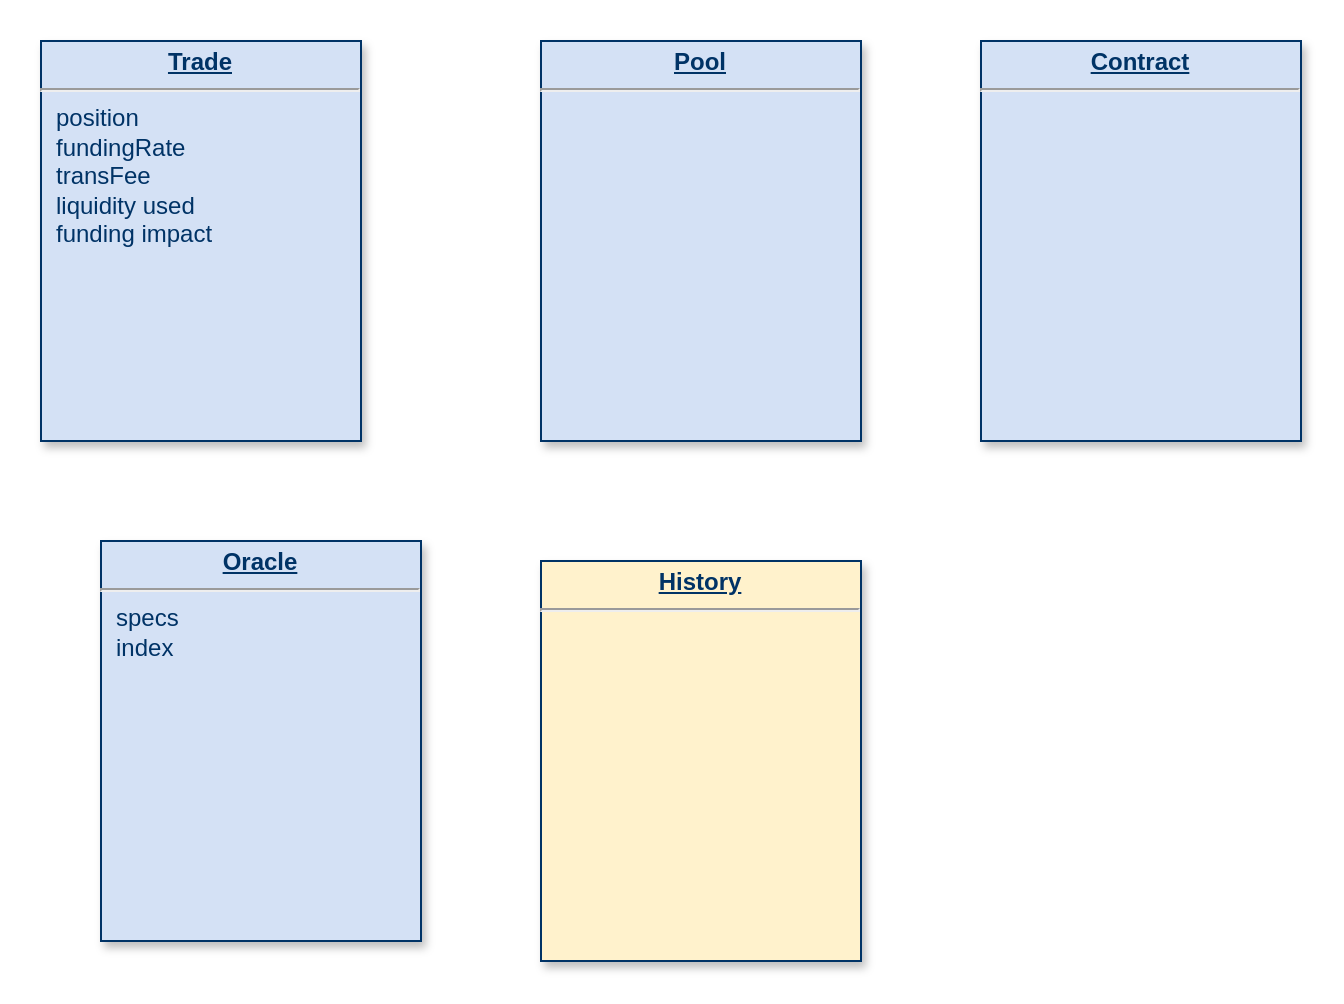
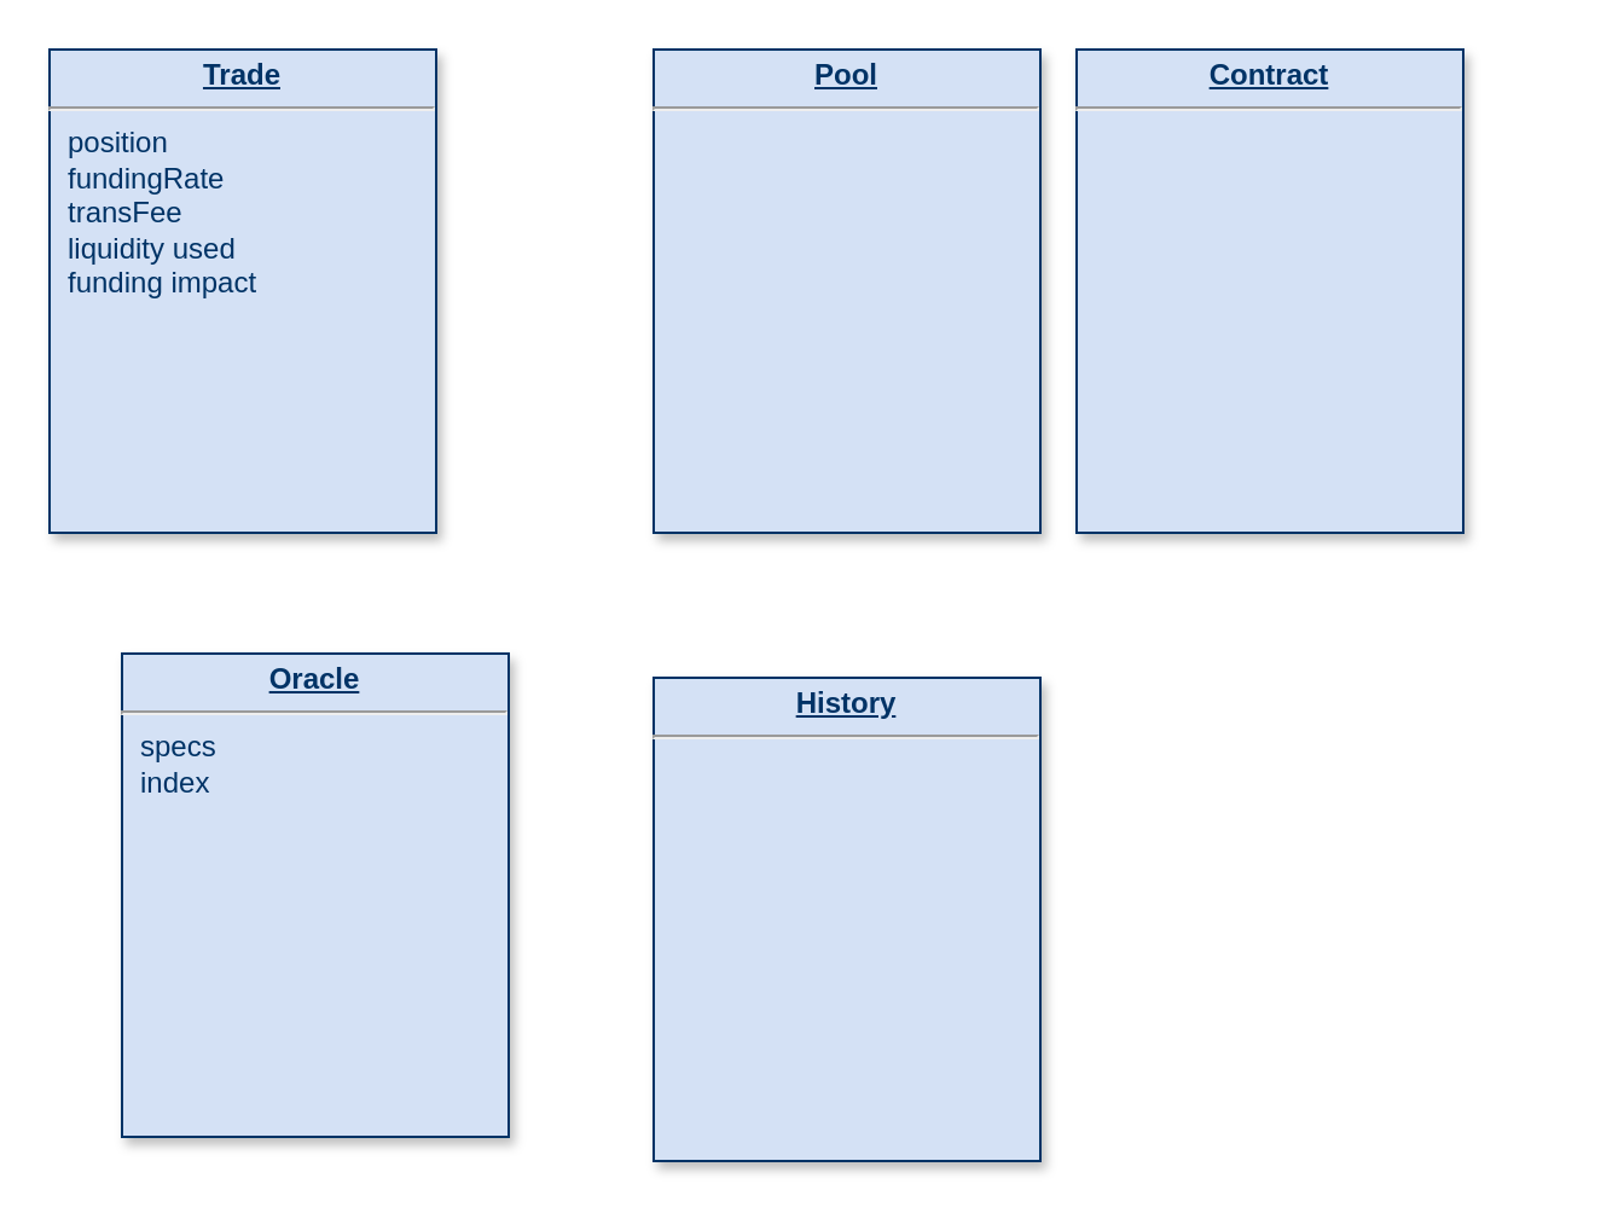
- <mxCell id="6" value="&lt;p style=&quot;margin: 0px ; margin-top: 4px ; text-align: center ; text-decoration: underline&quot;&gt;&lt;b&gt;Contract&lt;/b&gt;&lt;/p&gt;&lt;hr&gt;&lt;p style=&quot;margin: 0px ; margin-left: 8px&quot;&gt;&lt;br&gt;&lt;/p&gt;" style="verticalAlign=top;align=left;overflow=fill;fontSize=12;fontFamily=Helvetica;html=1;strokeColor=#003366;shadow=1;fillColor=#D4E1F5;fontColor=#003366" vertex="1" parent="1"><mxGeometry x="490" y="20" width="160" height="200" as="geometry" /></mxCell>
+ <mxCell id="6" value="&lt;p style=&quot;margin: 0px ; margin-top: 4px ; text-align: center ; text-decoration: underline&quot;&gt;&lt;b&gt;Contract&lt;/b&gt;&lt;/p&gt;&lt;hr&gt;&lt;p style=&quot;margin: 0px ; margin-left: 8px&quot;&gt;&lt;br&gt;&lt;/p&gt;" style="verticalAlign=top;align=left;overflow=fill;fontSize=12;fontFamily=Helvetica;html=1;strokeColor=#003366;shadow=1;fillColor=#D4E1F5;fontColor=#003366" vertex="1" parent="1"><mxGeometry x="445" y="20" width="160" height="200" as="geometry" /></mxCell>
- <mxCell id="5" value="&lt;p style=&quot;margin: 0px ; margin-top: 4px ; text-align: center ; text-decoration: underline&quot;&gt;&lt;b&gt;History&lt;/b&gt;&lt;/p&gt;&lt;hr&gt;&lt;p style=&quot;margin: 0px ; margin-left: 8px&quot;&gt;&lt;br&gt;&lt;/p&gt;" style="verticalAlign=top;align=left;overflow=fill;fontSize=12;fontFamily=Helvetica;html=1;strokeColor=#003366;shadow=1;fillColor=#fff2cc;fontColor=#003366;" vertex="1" parent="1"><mxGeometry x="270" y="280" width="160" height="200" as="geometry" /></mxCell>
+ <mxCell id="5" value="&lt;p style=&quot;margin: 0px ; margin-top: 4px ; text-align: center ; text-decoration: underline&quot;&gt;&lt;b&gt;History&lt;/b&gt;&lt;/p&gt;&lt;hr&gt;&lt;p style=&quot;margin: 0px ; margin-left: 8px&quot;&gt;&lt;br&gt;&lt;/p&gt;" style="verticalAlign=top;align=left;overflow=fill;fontSize=12;fontFamily=Helvetica;html=1;strokeColor=#003366;shadow=1;fillColor=#D4E1F5;fontColor=#003366" vertex="1" parent="1"><mxGeometry x="270" y="280" width="160" height="200" as="geometry" /></mxCell>
